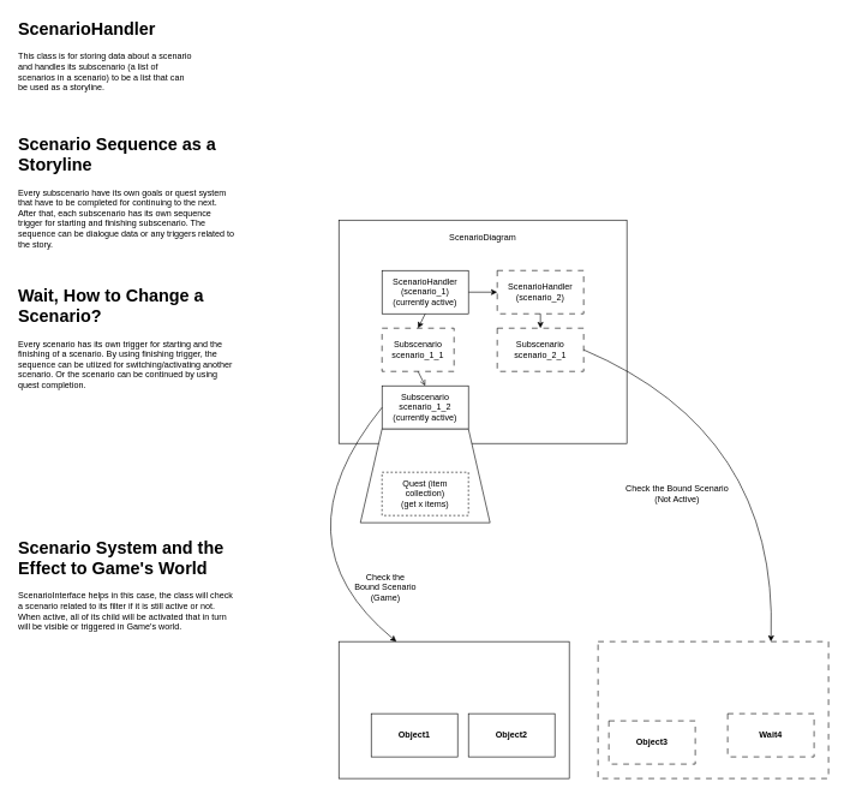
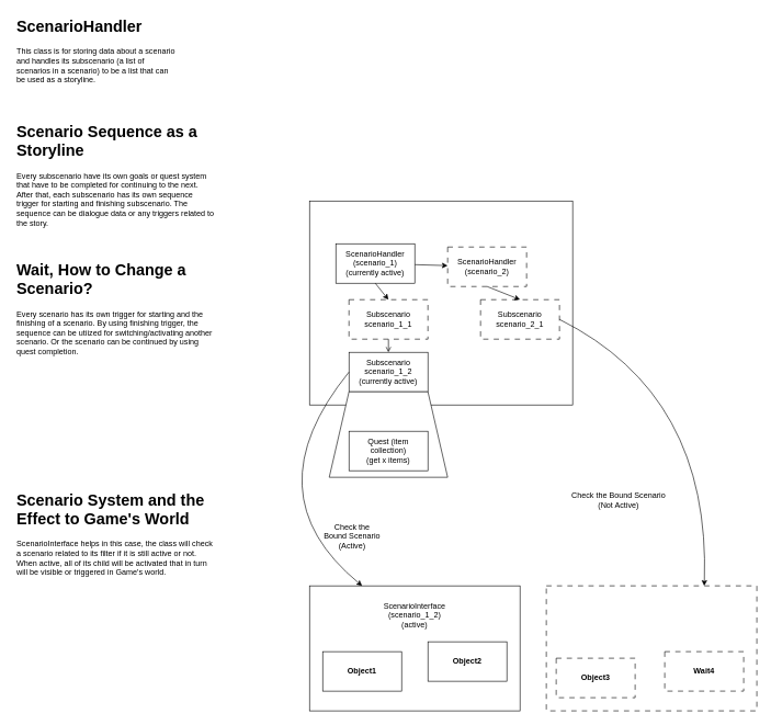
- <mxCell id="8" value="ScenarioDiagram" style="text;html=1;strokeColor=none;fillColor=none;align=center;verticalAlign=middle;whiteSpace=wrap;rounded=0;" parent="1" vertex="1"><mxGeometry x="640" y="315" width="60" height="30" as="geometry" /></mxCell>
- <mxCell id="11" value="ScenarioHandler&lt;br&gt;(scenario_1)&lt;br&gt;(currently active)" style="rounded=0;whiteSpace=wrap;html=1;" parent="1" vertex="1"><mxGeometry x="530" y="375" width="120" height="60" as="geometry" /></mxCell>
+ <mxCell id="11" value="ScenarioHandler&lt;br&gt;(scenario_1)&lt;br&gt;(currently active)" style="rounded=0;whiteSpace=wrap;html=1;" parent="1" vertex="1"><mxGeometry x="510" y="370" width="120" height="60" as="geometry" /></mxCell>
- <mxCell id="14" value="ScenarioHandler&lt;br&gt;(scenario_2)" style="rounded=0;whiteSpace=wrap;html=1;dashed=1;dashPattern=8 8;" parent="1" vertex="1"><mxGeometry x="690" y="375" width="120" height="60" as="geometry" /></mxCell>
+ <mxCell id="14" value="ScenarioHandler&lt;br&gt;(scenario_2)" style="rounded=0;whiteSpace=wrap;html=1;dashed=1;dashPattern=8 8;" parent="1" vertex="1"><mxGeometry x="680" y="375" width="120" height="60" as="geometry" /></mxCell>
- <mxCell id="12" value="Subscenario&lt;br&gt;scenario_1_1" style="rounded=0;whiteSpace=wrap;html=1;dashed=1;dashPattern=8 8;" parent="1" vertex="1"><mxGeometry x="530" y="455" width="100" height="60" as="geometry" /></mxCell>
+ <mxCell id="12" value="Subscenario&lt;br&gt;scenario_1_1" style="rounded=0;whiteSpace=wrap;html=1;dashed=1;dashPattern=8 8;" parent="1" vertex="1"><mxGeometry x="530" y="455" width="120" height="60" as="geometry" /></mxCell>
- <mxCell id="15" value="Subscenario&lt;br&gt;scenario_2_1" style="rounded=0;whiteSpace=wrap;html=1;dashed=1;dashPattern=8 8;" parent="1" vertex="1"><mxGeometry x="690" y="455" width="120" height="60" as="geometry" /></mxCell>
+ <mxCell id="15" value="Subscenario&lt;br&gt;scenario_2_1" style="rounded=0;whiteSpace=wrap;html=1;dashed=1;dashPattern=8 8;" parent="1" vertex="1"><mxGeometry x="730" y="455" width="120" height="60" as="geometry" /></mxCell>
- <mxCell id="20" value="Quest (item collection)&lt;br&gt;(get x items)" style="rounded=0;whiteSpace=wrap;html=1;dashed=1;" parent="1" vertex="1"><mxGeometry x="530" y="655" width="120" height="60" as="geometry" /></mxCell>
+ <mxCell id="20" value="Quest (item collection)&lt;br&gt;(get x items)" style="rounded=0;whiteSpace=wrap;html=1;" parent="1" vertex="1"><mxGeometry x="530" y="655" width="120" height="60" as="geometry" /></mxCell>
- <mxCell id="29" value="Check the Bound Scenario&lt;br&gt;(Not Active)" style="text;html=1;strokeColor=none;fillColor=none;align=center;verticalAlign=middle;whiteSpace=wrap;rounded=0;" parent="1" vertex="1"><mxGeometry x="860" y="670" width="160" height="30" as="geometry" /></mxCell>
+ <mxCell id="29" value="Check the Bound Scenario&lt;br&gt;(Not Active)" style="text;html=1;strokeColor=none;fillColor=none;align=center;verticalAlign=middle;whiteSpace=wrap;rounded=0;" parent="1" vertex="1"><mxGeometry x="860" y="745" width="160" height="30" as="geometry" /></mxCell>
- <mxCell id="28" value="Check the Bound Scenario&lt;br&gt;(Game)" style="text;html=1;strokeColor=none;fillColor=none;align=center;verticalAlign=middle;whiteSpace=wrap;rounded=0;" parent="1" vertex="1"><mxGeometry x="490" y="800" width="90" height="30" as="geometry" /></mxCell>
+ <mxCell id="28" value="Check the Bound Scenario&lt;br&gt;(Active)" style="text;html=1;strokeColor=none;fillColor=none;align=center;verticalAlign=middle;whiteSpace=wrap;rounded=0;" parent="1" vertex="1"><mxGeometry x="490" y="800" width="90" height="30" as="geometry" /></mxCell>
+ <mxCell id="9" value="ScenarioInterface&lt;br&gt;(scenario_1_2)&lt;br&gt;(active)" style="text;html=1;strokeColor=none;fillColor=none;align=center;verticalAlign=middle;whiteSpace=wrap;rounded=0;" parent="1" vertex="1"><mxGeometry x="600" y="920" width="60" height="30" as="geometry" /></mxCell>
- <mxCell id="21" value="Object1" style="rounded=0;whiteSpace=wrap;html=1;fontStyle=1" parent="1" vertex="1"><mxGeometry x="515" y="990" width="120" height="60" as="geometry" /></mxCell>
+ <mxCell id="21" value="Object1" style="rounded=0;whiteSpace=wrap;html=1;fontStyle=1" parent="1" vertex="1"><mxGeometry x="490" y="990" width="120" height="60" as="geometry" /></mxCell>
- <mxCell id="22" value="Object2" style="rounded=0;whiteSpace=wrap;html=1;fontStyle=1" parent="1" vertex="1"><mxGeometry x="650" y="990" width="120" height="60" as="geometry" /></mxCell>
+ <mxCell id="22" value="Object2" style="rounded=0;whiteSpace=wrap;html=1;fontStyle=1" parent="1" vertex="1"><mxGeometry x="650" y="975" width="120" height="60" as="geometry" /></mxCell>
